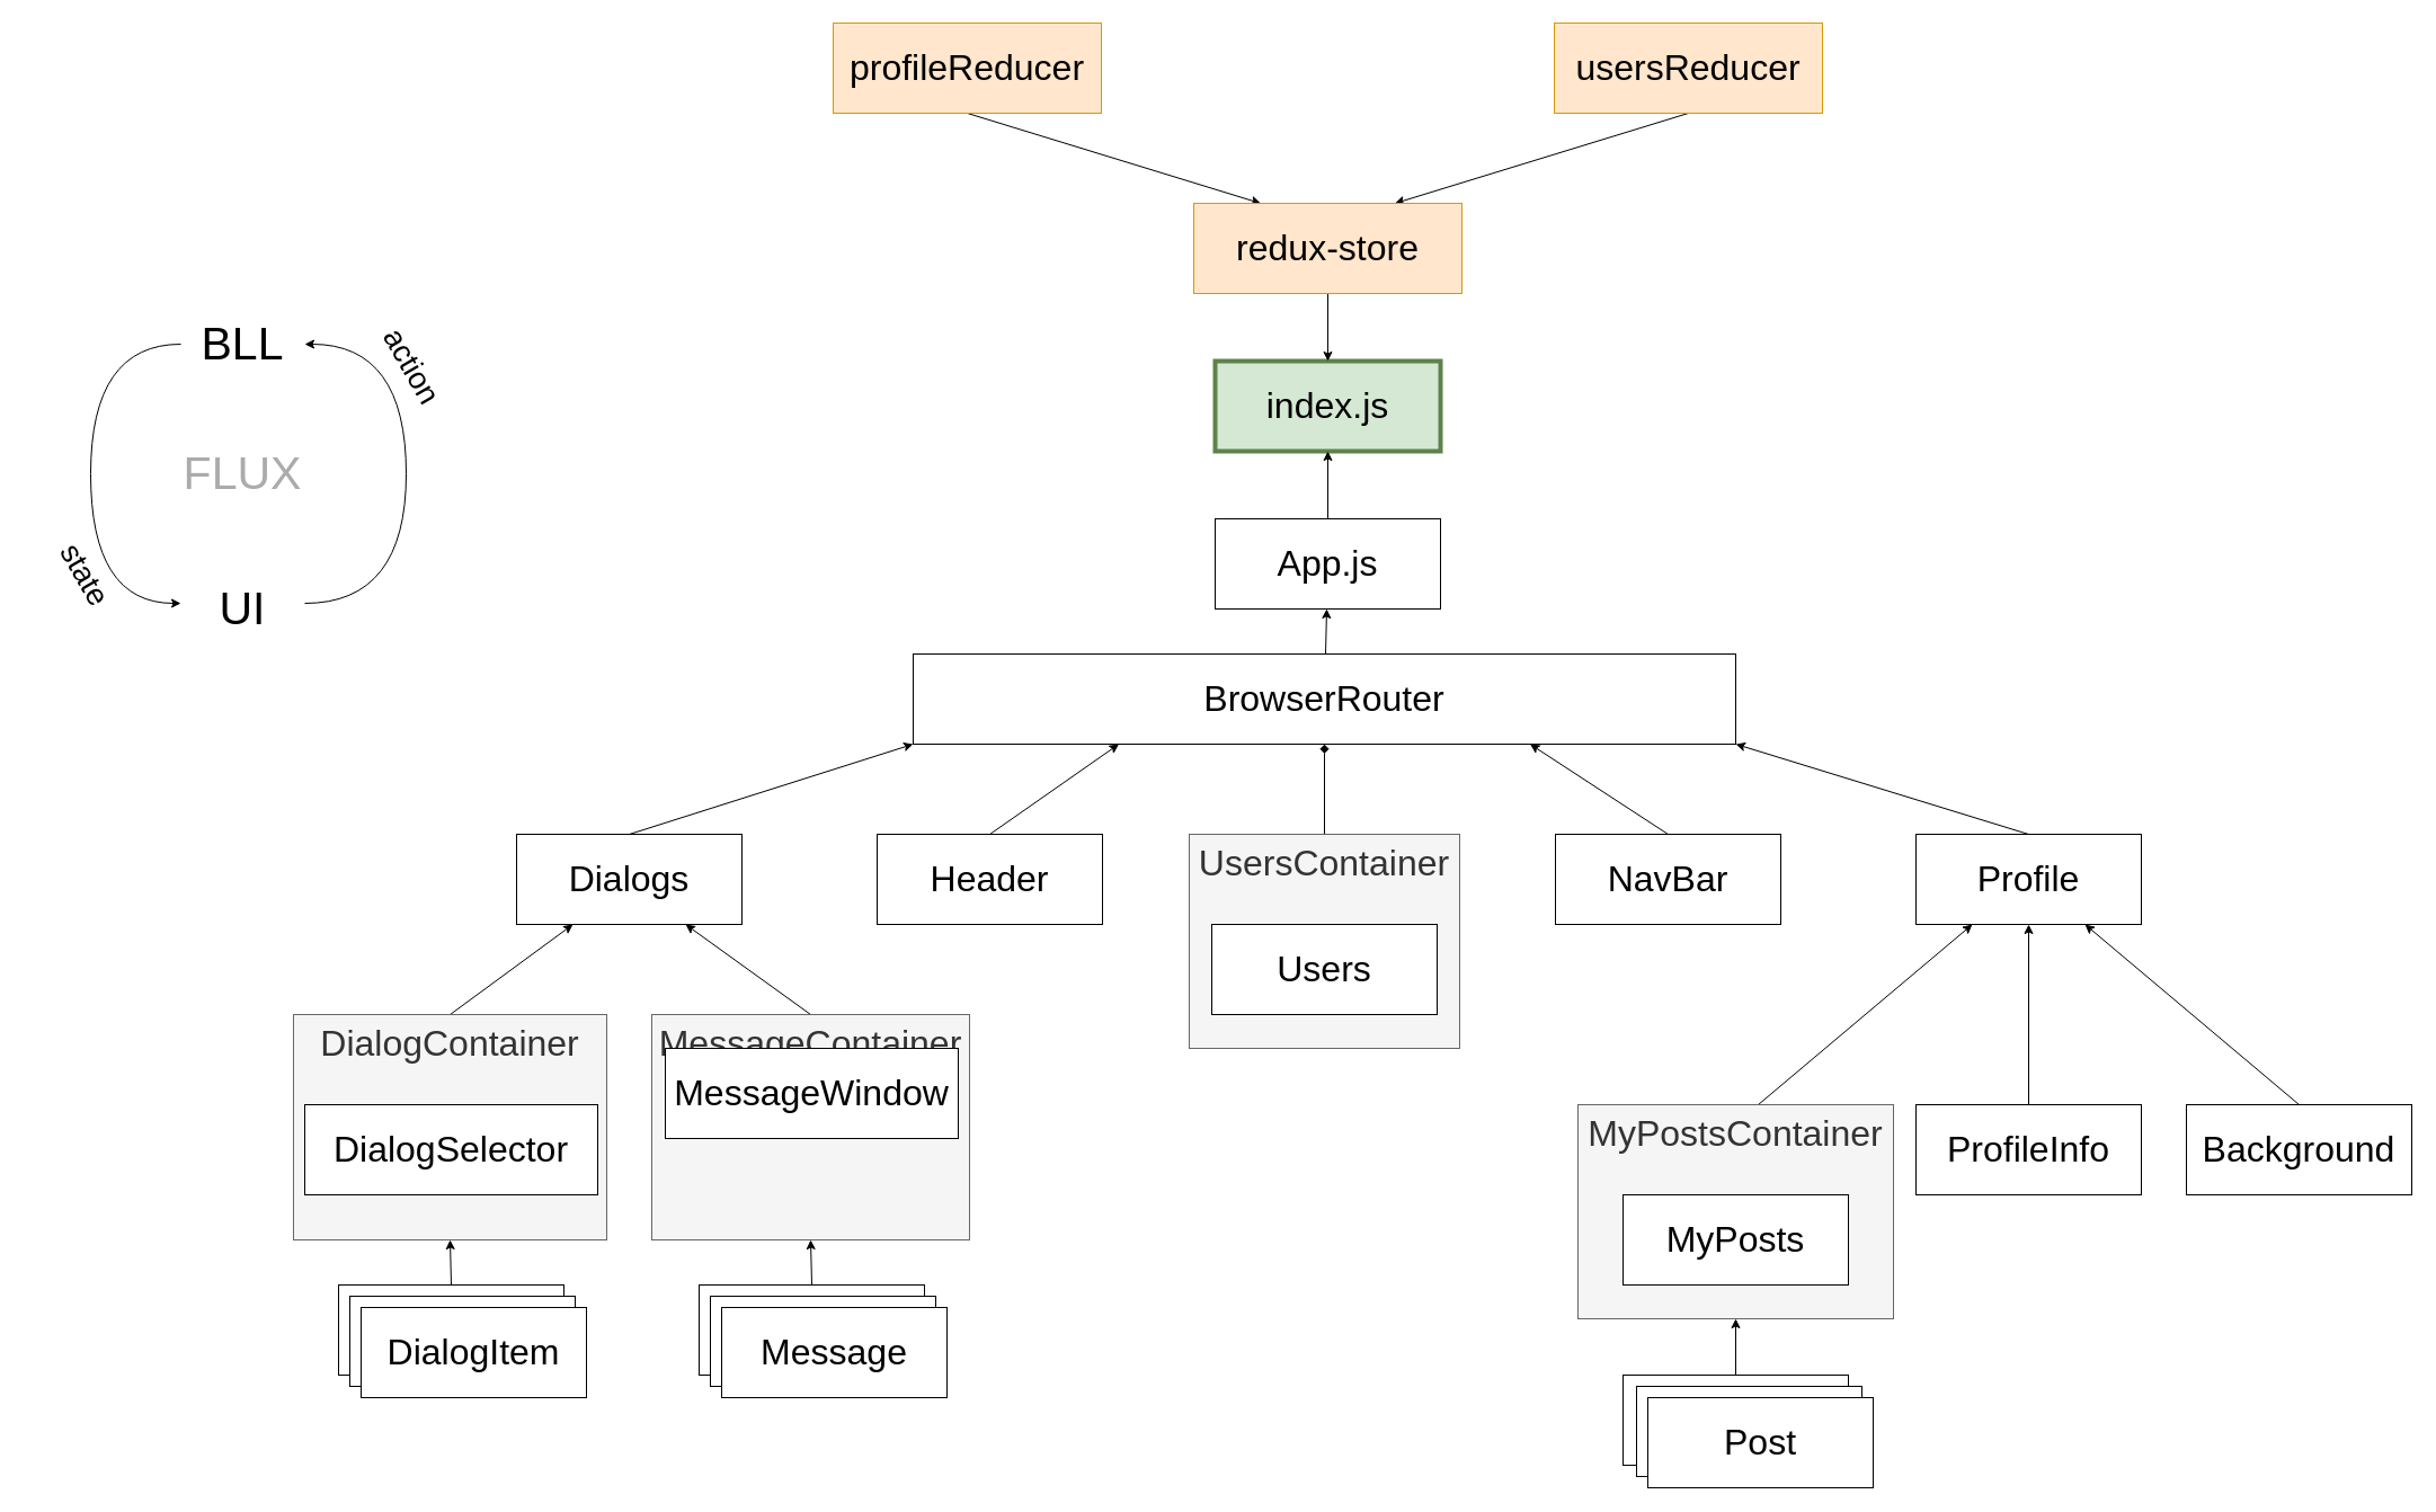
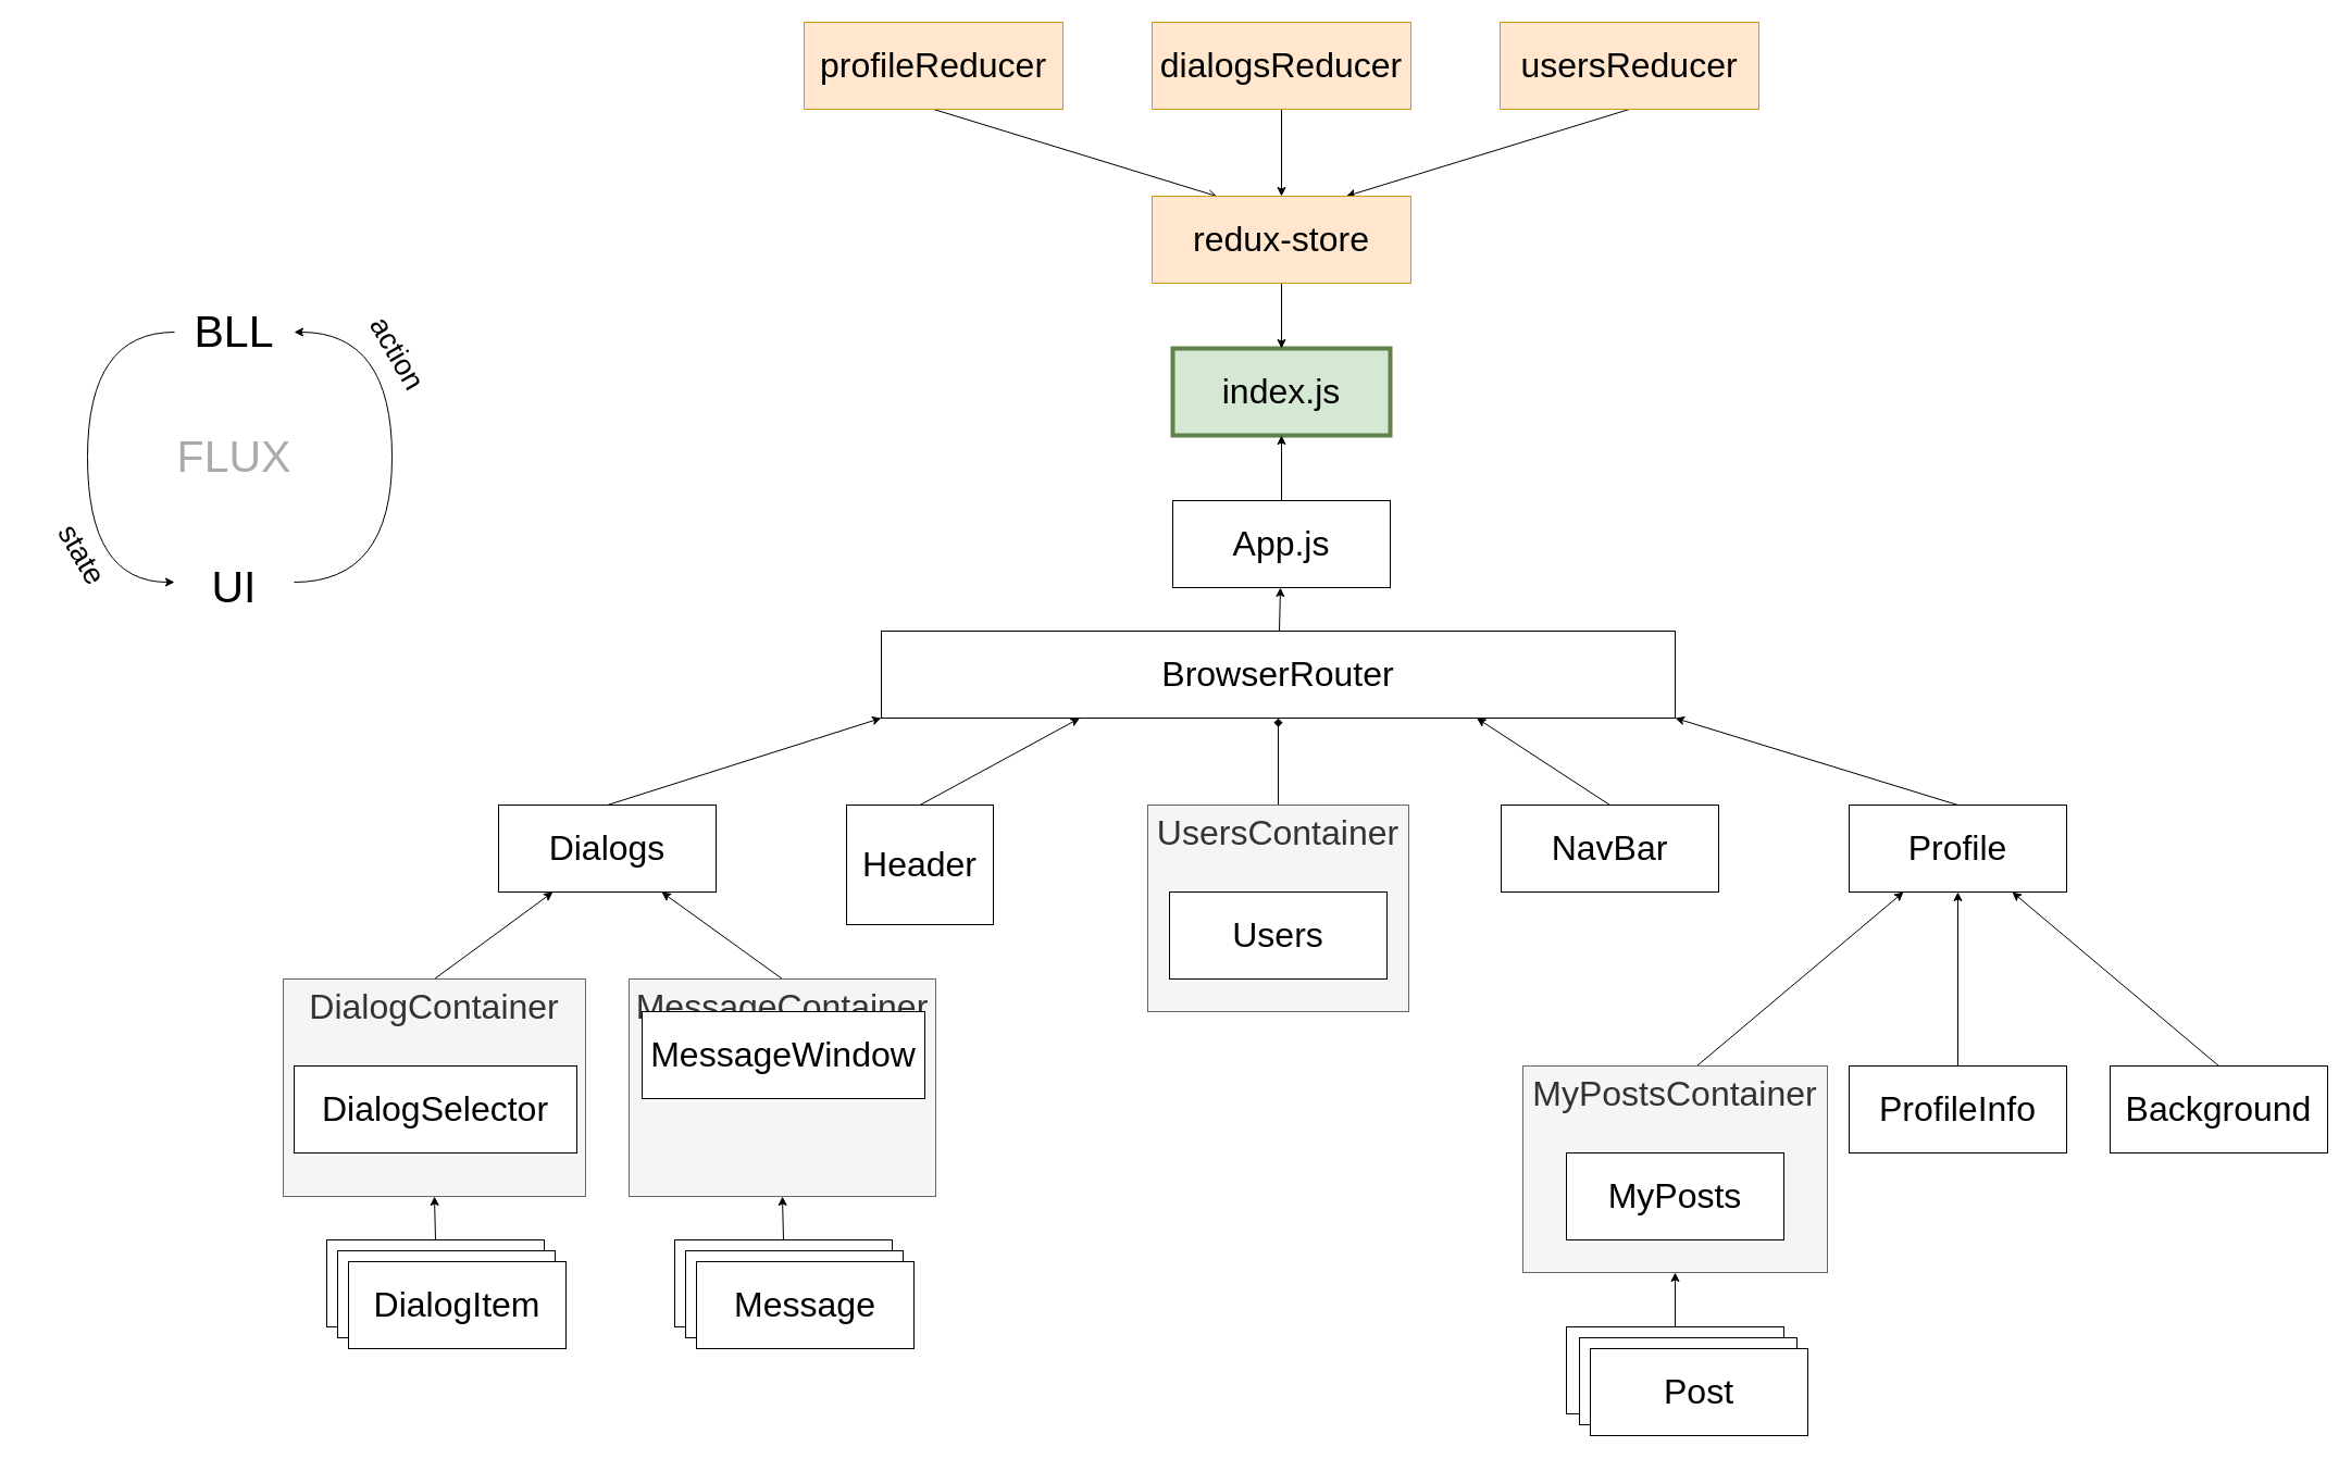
+ <mxCell id="46" value="&lt;span style=&quot;&quot;&gt;dialogsReducer&lt;/span&gt;" style="rounded=0;whiteSpace=wrap;html=1;fontSize=32;fillColor=#ffe6cc;strokeColor=#d79b00;strokeWidth=1;" parent="1" vertex="1"><mxGeometry x="1059" y="20" width="238" height="80" as="geometry" /></mxCell>
+ <mxCell id="45" value="" style="edgeStyle=none;rounded=0;orthogonalLoop=1;jettySize=auto;html=1;" edge="1" parent="1" source="46" target="50"><mxGeometry relative="1" as="geometry" /></mxCell>
- <mxCell id="43" style="rounded=0;orthogonalLoop=1;jettySize=auto;html=1;exitX=0.5;exitY=1;exitDx=0;exitDy=0;entryX=0.25;entryY=0;entryDx=0;entryDy=0;" edge="1" parent="1" source="44" target="50"><mxGeometry relative="1" as="geometry" /></mxCell>
+ <mxCell id="43" style="rounded=0;orthogonalLoop=1;jettySize=auto;html=1;exitX=0.5;exitY=1;exitDx=0;exitDy=0;entryX=0.25;entryY=0;entryDx=0;entryDy=0;endArrow=open;" edge="1" parent="1" source="44" target="50"><mxGeometry relative="1" as="geometry" /></mxCell>
- <mxCell id="19" value="Header" style="rounded=0;whiteSpace=wrap;html=1;fontSize=32;" parent="1" vertex="1"><mxGeometry x="778" y="740" width="200" height="80" as="geometry" /></mxCell>
+ <mxCell id="19" value="Header" style="rounded=0;whiteSpace=wrap;html=1;fontSize=32;" parent="1" vertex="1"><mxGeometry x="778" y="740" width="135" height="110" as="geometry" /></mxCell>
